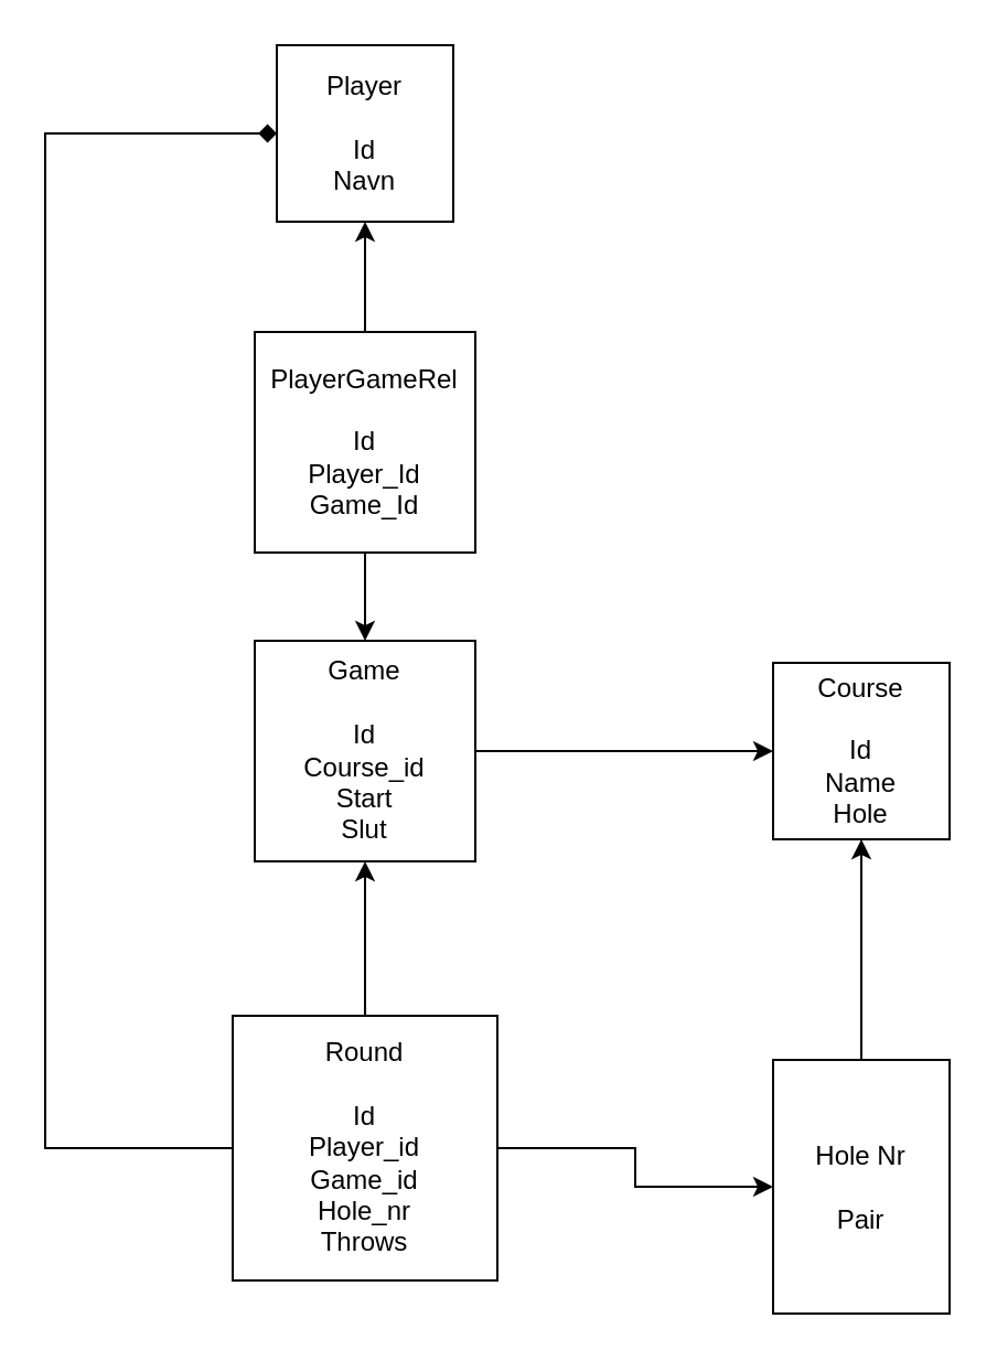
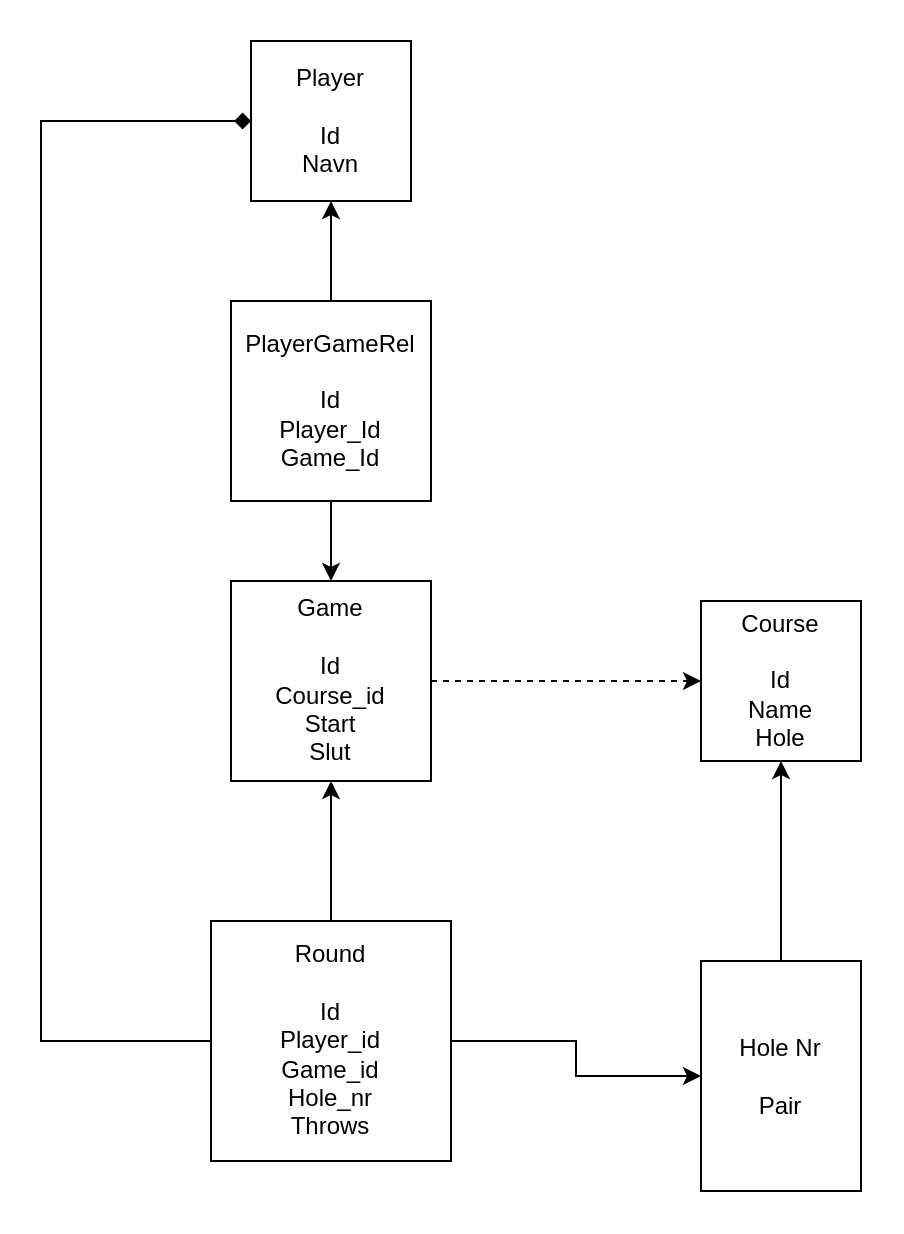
- <mxCell id="4" style="edgeStyle=orthogonalEdgeStyle;rounded=0;orthogonalLoop=1;jettySize=auto;html=1;exitX=1;exitY=0.5;exitDx=0;exitDy=0;entryX=0;entryY=0.5;entryDx=0;entryDy=0;" edge="1" parent="1" source="5" target="3"><mxGeometry relative="1" as="geometry" /></mxCell>
+ <mxCell id="4" style="edgeStyle=orthogonalEdgeStyle;rounded=0;orthogonalLoop=1;jettySize=auto;html=1;exitX=1;exitY=0.5;exitDx=0;exitDy=0;entryX=0;entryY=0.5;entryDx=0;entryDy=0;dashed=1;" edge="1" parent="1" source="5" target="3"><mxGeometry relative="1" as="geometry" /></mxCell>
